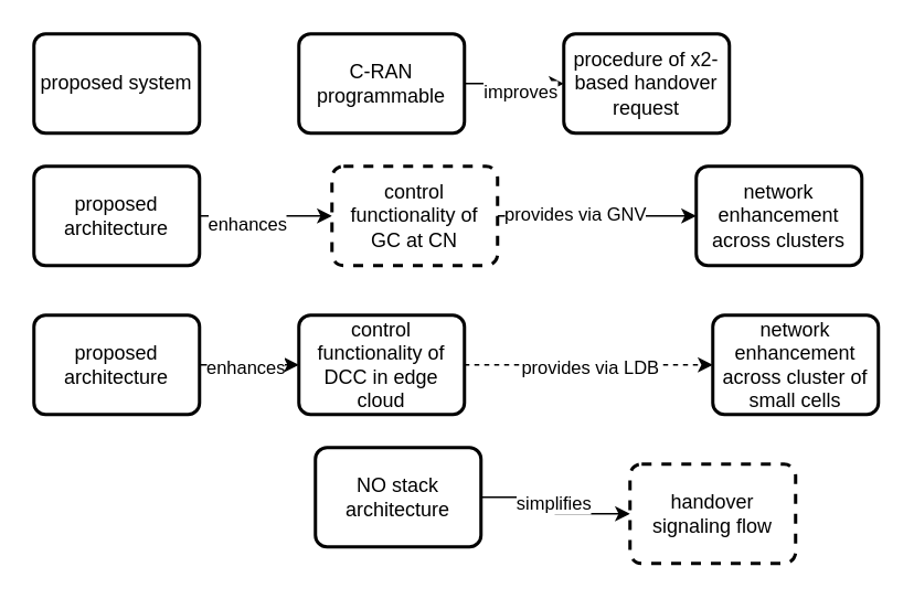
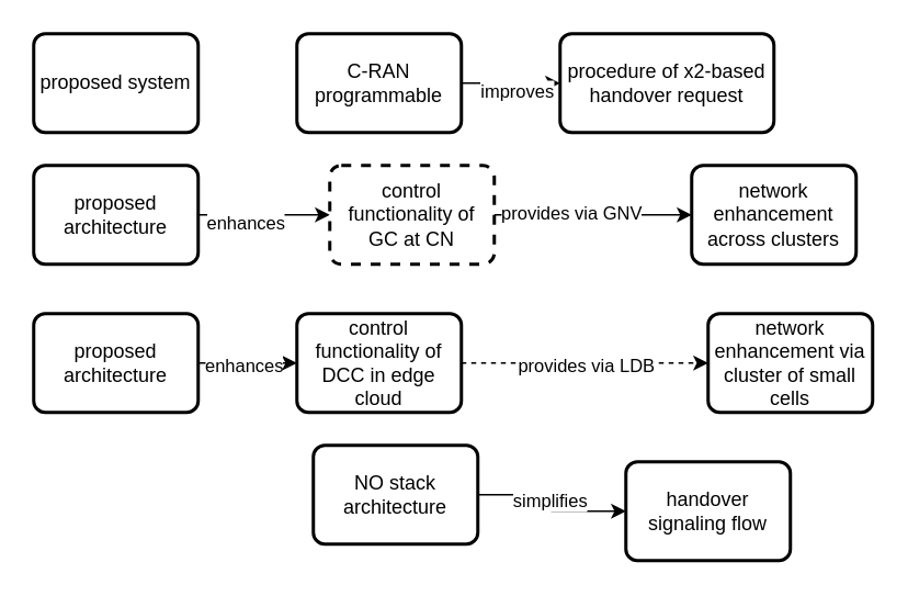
- <mxCell id="6" value="procedure of x2-based handover request" style="rounded=1;whiteSpace=wrap;html=1;absoluteArcSize=1;arcSize=14;strokeWidth=2;" vertex="1" parent="1"><mxGeometry x="340" y="20" width="100" height="60" as="geometry" /></mxCell>
+ <mxCell id="6" value="procedure of x2-based handover request" style="rounded=1;whiteSpace=wrap;html=1;absoluteArcSize=1;arcSize=14;strokeWidth=2;" vertex="1" parent="1"><mxGeometry x="340" y="20" width="130" height="60" as="geometry" /></mxCell>
- <mxCell id="20" value="network enhancement across cluster of small cells" style="rounded=1;whiteSpace=wrap;html=1;absoluteArcSize=1;arcSize=14;strokeWidth=2;" vertex="1" parent="1"><mxGeometry x="430" y="190" width="100" height="60" as="geometry" /></mxCell>
+ <mxCell id="20" value="network enhancement via cluster of small cells" style="rounded=1;whiteSpace=wrap;html=1;absoluteArcSize=1;arcSize=14;strokeWidth=2;" vertex="1" parent="1"><mxGeometry x="430" y="190" width="100" height="60" as="geometry" /></mxCell>
- <mxCell id="24" value="handover signaling flow" style="rounded=1;whiteSpace=wrap;html=1;absoluteArcSize=1;arcSize=14;strokeWidth=2;dashed=1;" vertex="1" parent="1"><mxGeometry x="380" y="280" width="100" height="60" as="geometry" /></mxCell>
+ <mxCell id="24" value="handover signaling flow" style="rounded=1;whiteSpace=wrap;html=1;absoluteArcSize=1;arcSize=14;strokeWidth=2;" vertex="1" parent="1"><mxGeometry x="380" y="280" width="100" height="60" as="geometry" /></mxCell>
